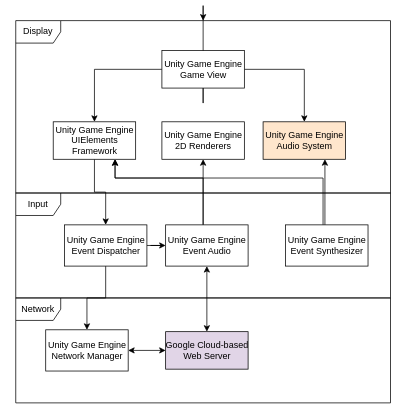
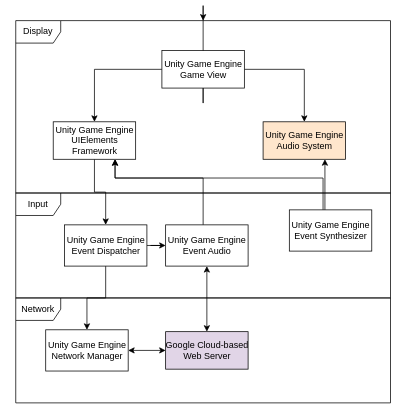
- <mxCell id="14" value="Unity Game Engine&lt;br&gt;2D Renderers" style="html=1;" parent="1" vertex="1"><mxGeometry x="215" y="155" width="110" height="50" as="geometry" /></mxCell>
- <mxCell id="17" style="edgeStyle=orthogonalEdgeStyle;rounded=0;orthogonalLoop=1;jettySize=auto;html=1;entryX=0.5;entryY=1;entryDx=0;entryDy=0;" edge="1" parent="1" source="18" target="14"><mxGeometry relative="1" as="geometry"><Array as="points"><mxPoint x="270" y="270" /><mxPoint x="270" y="270" /></Array></mxGeometry></mxCell>
- <mxCell id="21" value="Unity Game Engine&lt;br&gt;Event Synthesizer" style="html=1;" parent="1" vertex="1"><mxGeometry x="380" y="292.5" width="110" height="55" as="geometry" /></mxCell>
+ <mxCell id="21" value="Unity Game Engine&lt;br&gt;Event Synthesizer" style="html=1;" parent="1" vertex="1"><mxGeometry x="385" y="272.5" width="110" height="55" as="geometry" /></mxCell>
